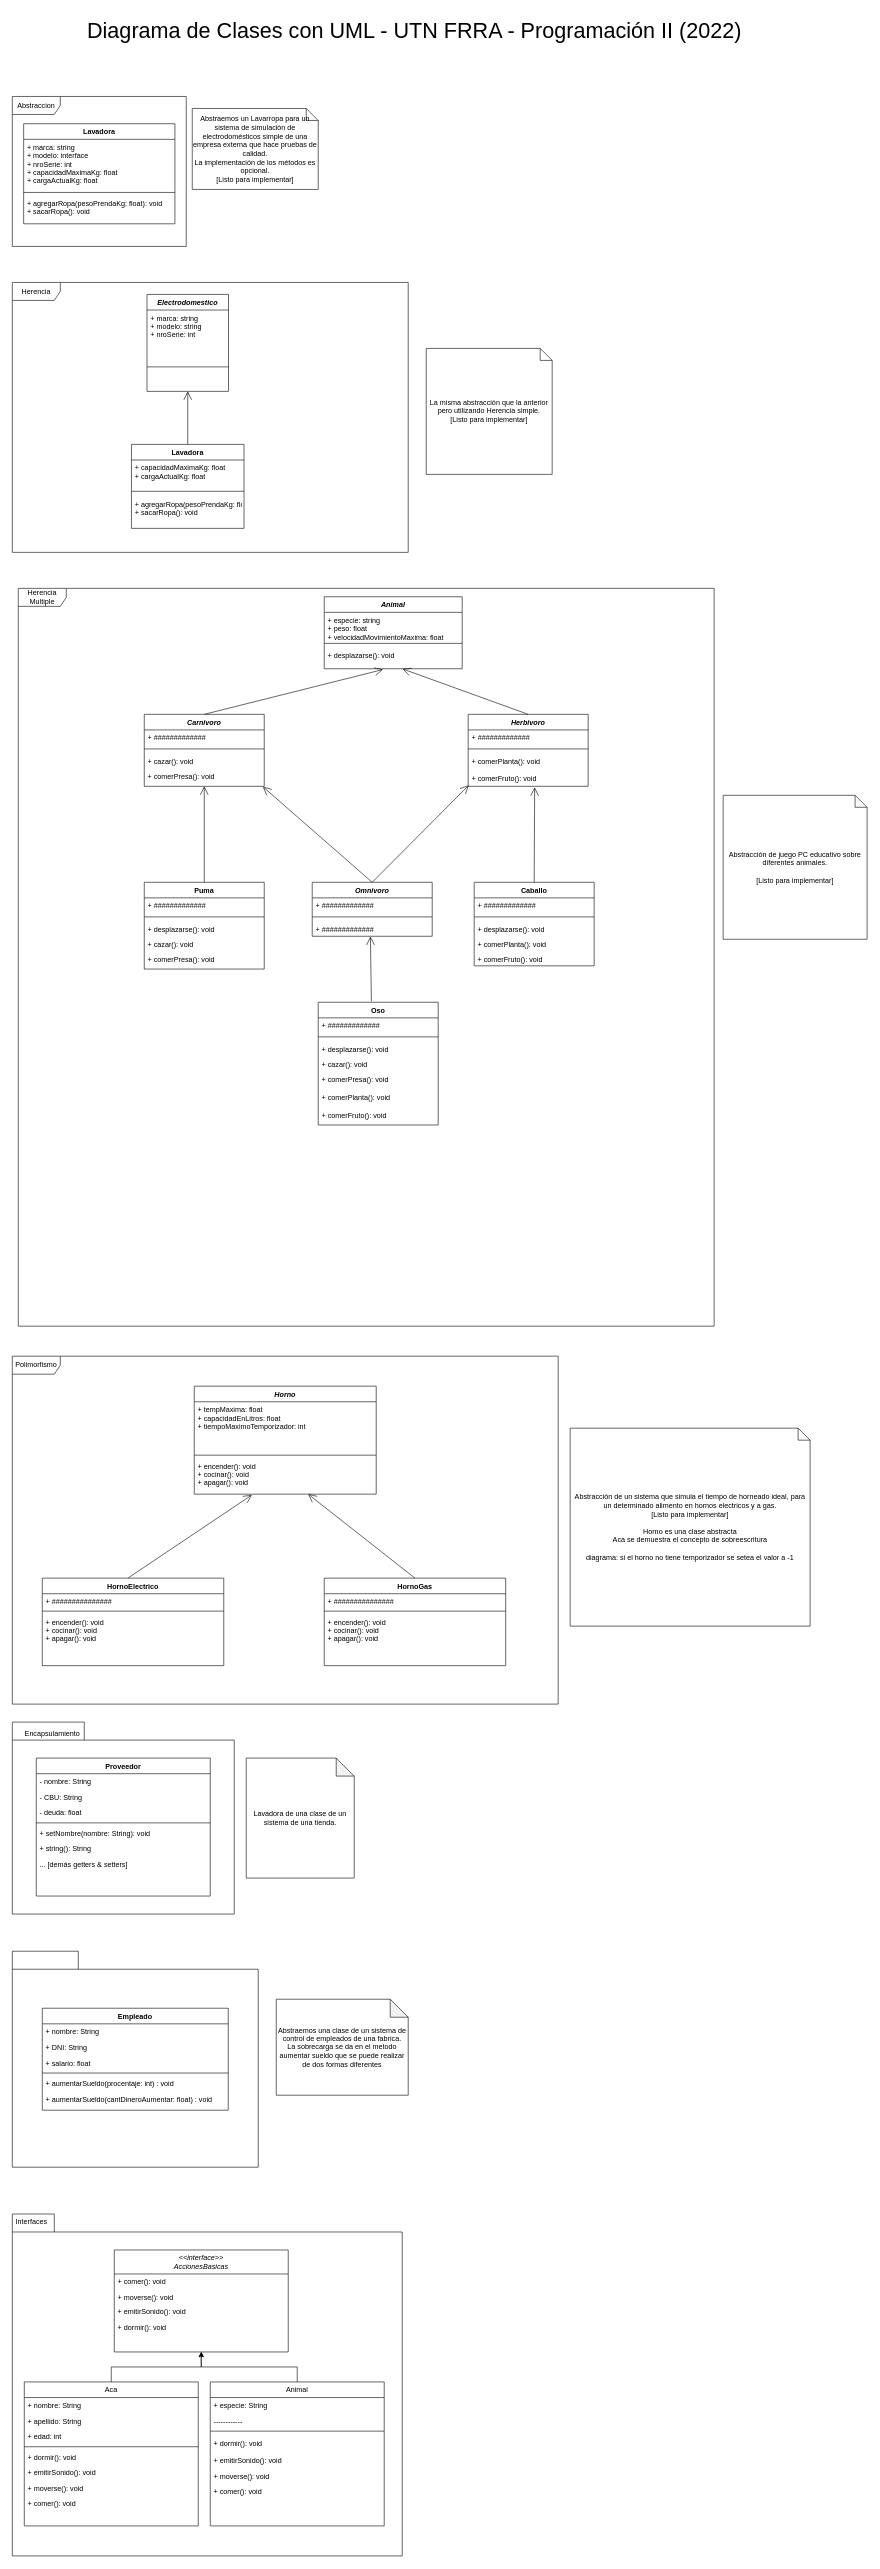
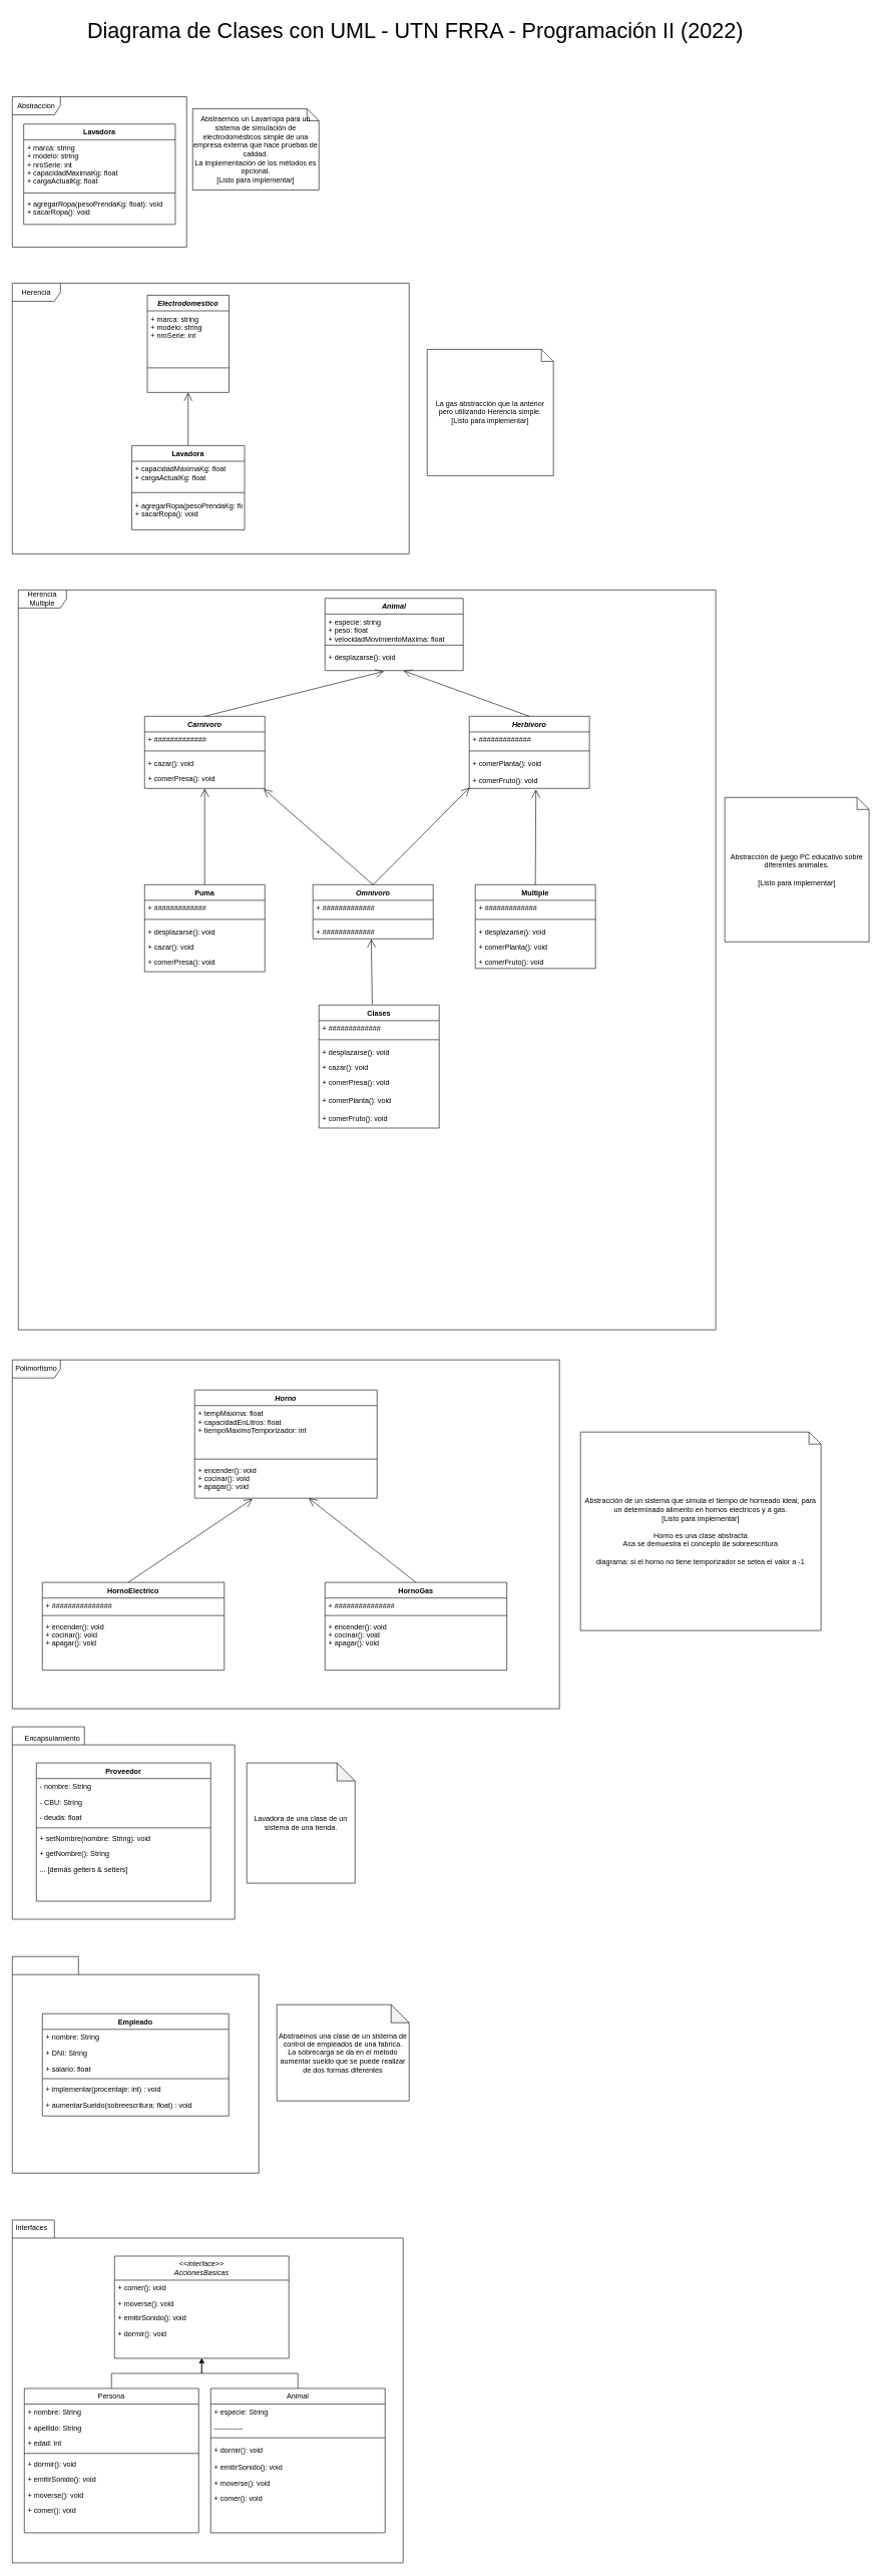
- <mxCell id="5" value="+ marca: string&#10;+ modelo: interface&#10;+ nroSerie: int&#10;+ capacidadMaximaKg: float&#10;+ cargaActualKg: float" style="text;strokeColor=none;fillColor=none;align=left;verticalAlign=top;spacingLeft=4;spacingRight=4;overflow=hidden;rotatable=0;points=[[0,0.5],[1,0.5]];portConstraint=eastwest;" parent="4" vertex="1"><mxGeometry y="26" width="252.17" height="84" as="geometry" /></mxCell>
+ <mxCell id="5" value="+ marca: string&#10;+ modelo: string&#10;+ nroSerie: int&#10;+ capacidadMaximaKg: float&#10;+ cargaActualKg: float" style="text;strokeColor=none;fillColor=none;align=left;verticalAlign=top;spacingLeft=4;spacingRight=4;overflow=hidden;rotatable=0;points=[[0,0.5],[1,0.5]];portConstraint=eastwest;" parent="4" vertex="1"><mxGeometry y="26" width="252.17" height="84" as="geometry" /></mxCell>
- <mxCell id="35" value="La misma abstracción que la anterior pero utilizando Herencia simple.&lt;br&gt;[Listo para implementar]" style="shape=note;size=20;whiteSpace=wrap;html=1;" parent="1" vertex="1"><mxGeometry x="710" y="580" width="210" height="210" as="geometry" /></mxCell>
+ <mxCell id="35" value="La gas abstracción que la anterior pero utilizando Herencia simple.&lt;br&gt;[Listo para implementar]" style="shape=note;size=20;whiteSpace=wrap;html=1;" parent="1" vertex="1"><mxGeometry x="710" y="580" width="210" height="210" as="geometry" /></mxCell>
- <mxCell id="69" value="Caballo" style="swimlane;fontStyle=1;align=center;verticalAlign=top;childLayout=stackLayout;horizontal=1;startSize=26;horizontalStack=0;resizeParent=1;resizeParentMax=0;resizeLast=0;collapsible=1;marginBottom=0;" parent="38" vertex="1"><mxGeometry x="760" y="490" width="200" height="139.265" as="geometry" /></mxCell>
+ <mxCell id="69" value="Multiple" style="swimlane;fontStyle=1;align=center;verticalAlign=top;childLayout=stackLayout;horizontal=1;startSize=26;horizontalStack=0;resizeParent=1;resizeParentMax=0;resizeLast=0;collapsible=1;marginBottom=0;" parent="38" vertex="1"><mxGeometry x="760" y="490" width="200" height="139.265" as="geometry" /></mxCell>
- <mxCell id="76" value="Oso" style="swimlane;fontStyle=1;align=center;verticalAlign=top;childLayout=stackLayout;horizontal=1;startSize=26;horizontalStack=0;resizeParent=1;resizeParentMax=0;resizeLast=0;collapsible=1;marginBottom=0;" parent="38" vertex="1"><mxGeometry x="500" y="689.999" width="200" height="204.635" as="geometry" /></mxCell>
+ <mxCell id="76" value="Clases" style="swimlane;fontStyle=1;align=center;verticalAlign=top;childLayout=stackLayout;horizontal=1;startSize=26;horizontalStack=0;resizeParent=1;resizeParentMax=0;resizeLast=0;collapsible=1;marginBottom=0;" parent="38" vertex="1"><mxGeometry x="500" y="689.999" width="200" height="204.635" as="geometry" /></mxCell>
- <mxCell id="36" value="Abstracción de un sistema que simula el tiempo de horneado ideal, para un determinado alimento en hornos electricos y a gas.&lt;br&gt;[Listo para implementar]&lt;br&gt;&lt;br&gt;Horno es una clase abstracta&lt;br&gt;Aca se demuestra el concepto de sobreescritura&lt;br&gt;&lt;br&gt;diagrama: si el horno no tiene temporizador se setea el valor a -1" style="shape=note;size=20;whiteSpace=wrap;html=1;" parent="1" vertex="1"><mxGeometry x="950" y="2380" width="400" height="330" as="geometry" /></mxCell>
+ <mxCell id="36" value="Abstracción de un sistema que simula el tiempo de horneado ideal, para un determinado alimento en hornos electricos y a gas.&lt;br&gt;[Listo para implementar]&lt;br&gt;&lt;br&gt;Horno es una clase abstracta&lt;br&gt;Aca se demuestra el concepto de sobreescritura&lt;br&gt;&lt;br&gt;diagrama: si el horno no tiene temporizador se setea el valor a -1" style="shape=note;size=20;whiteSpace=wrap;html=1;" parent="1" vertex="1"><mxGeometry x="965" y="2380" width="400" height="330" as="geometry" /></mxCell>
- <mxCell id="102" value="+ string(): String" style="text;align=left;verticalAlign=top;spacingLeft=4;spacingRight=4;overflow=hidden;rotatable=0;points=[[0,0.5],[1,0.5]];portConstraint=eastwest;" parent="96" vertex="1"><mxGeometry y="138" width="290" height="26" as="geometry" /></mxCell>
+ <mxCell id="102" value="+ getNombre(): String" style="text;align=left;verticalAlign=top;spacingLeft=4;spacingRight=4;overflow=hidden;rotatable=0;points=[[0,0.5],[1,0.5]];portConstraint=eastwest;" parent="96" vertex="1"><mxGeometry y="138" width="290" height="26" as="geometry" /></mxCell>
- <mxCell id="92" value="+ aumentarSueldo(procentaje: int) : void" style="text;align=left;verticalAlign=top;spacingLeft=4;spacingRight=4;overflow=hidden;rotatable=0;points=[[0,0.5],[1,0.5]];portConstraint=eastwest;" parent="87" vertex="1"><mxGeometry y="112" width="310" height="26" as="geometry" /></mxCell>
+ <mxCell id="92" value="+ implementar(procentaje: int) : void" style="text;align=left;verticalAlign=top;spacingLeft=4;spacingRight=4;overflow=hidden;rotatable=0;points=[[0,0.5],[1,0.5]];portConstraint=eastwest;" parent="87" vertex="1"><mxGeometry y="112" width="310" height="26" as="geometry" /></mxCell>
- <mxCell id="93" value="+ aumentarSueldo(cantDineroAumentar: float) : void" style="text;align=left;verticalAlign=top;spacingLeft=4;spacingRight=4;overflow=hidden;rotatable=0;points=[[0,0.5],[1,0.5]];portConstraint=eastwest;" parent="87" vertex="1"><mxGeometry y="138" width="310" height="26" as="geometry" /></mxCell>
+ <mxCell id="93" value="+ aumentarSueldo(sobreescritura: float) : void" style="text;align=left;verticalAlign=top;spacingLeft=4;spacingRight=4;overflow=hidden;rotatable=0;points=[[0,0.5],[1,0.5]];portConstraint=eastwest;" parent="87" vertex="1"><mxGeometry y="138" width="310" height="26" as="geometry" /></mxCell>
- <mxCell id="113" value="Aca" style="swimlane;fontStyle=0;align=center;verticalAlign=top;childLayout=stackLayout;horizontal=1;startSize=26;horizontalStack=0;resizeParent=1;resizeLast=0;collapsible=1;marginBottom=0;rounded=0;shadow=0;strokeWidth=1;" vertex="1" parent="1"><mxGeometry x="40" y="3970" width="290" height="240" as="geometry"><mxRectangle x="230" y="140" width="160" height="26" as="alternateBounds" /></mxGeometry></mxCell>
+ <mxCell id="113" value="Persona" style="swimlane;fontStyle=0;align=center;verticalAlign=top;childLayout=stackLayout;horizontal=1;startSize=26;horizontalStack=0;resizeParent=1;resizeLast=0;collapsible=1;marginBottom=0;rounded=0;shadow=0;strokeWidth=1;" vertex="1" parent="1"><mxGeometry x="40" y="3970" width="290" height="240" as="geometry"><mxRectangle x="230" y="140" width="160" height="26" as="alternateBounds" /></mxGeometry></mxCell>
